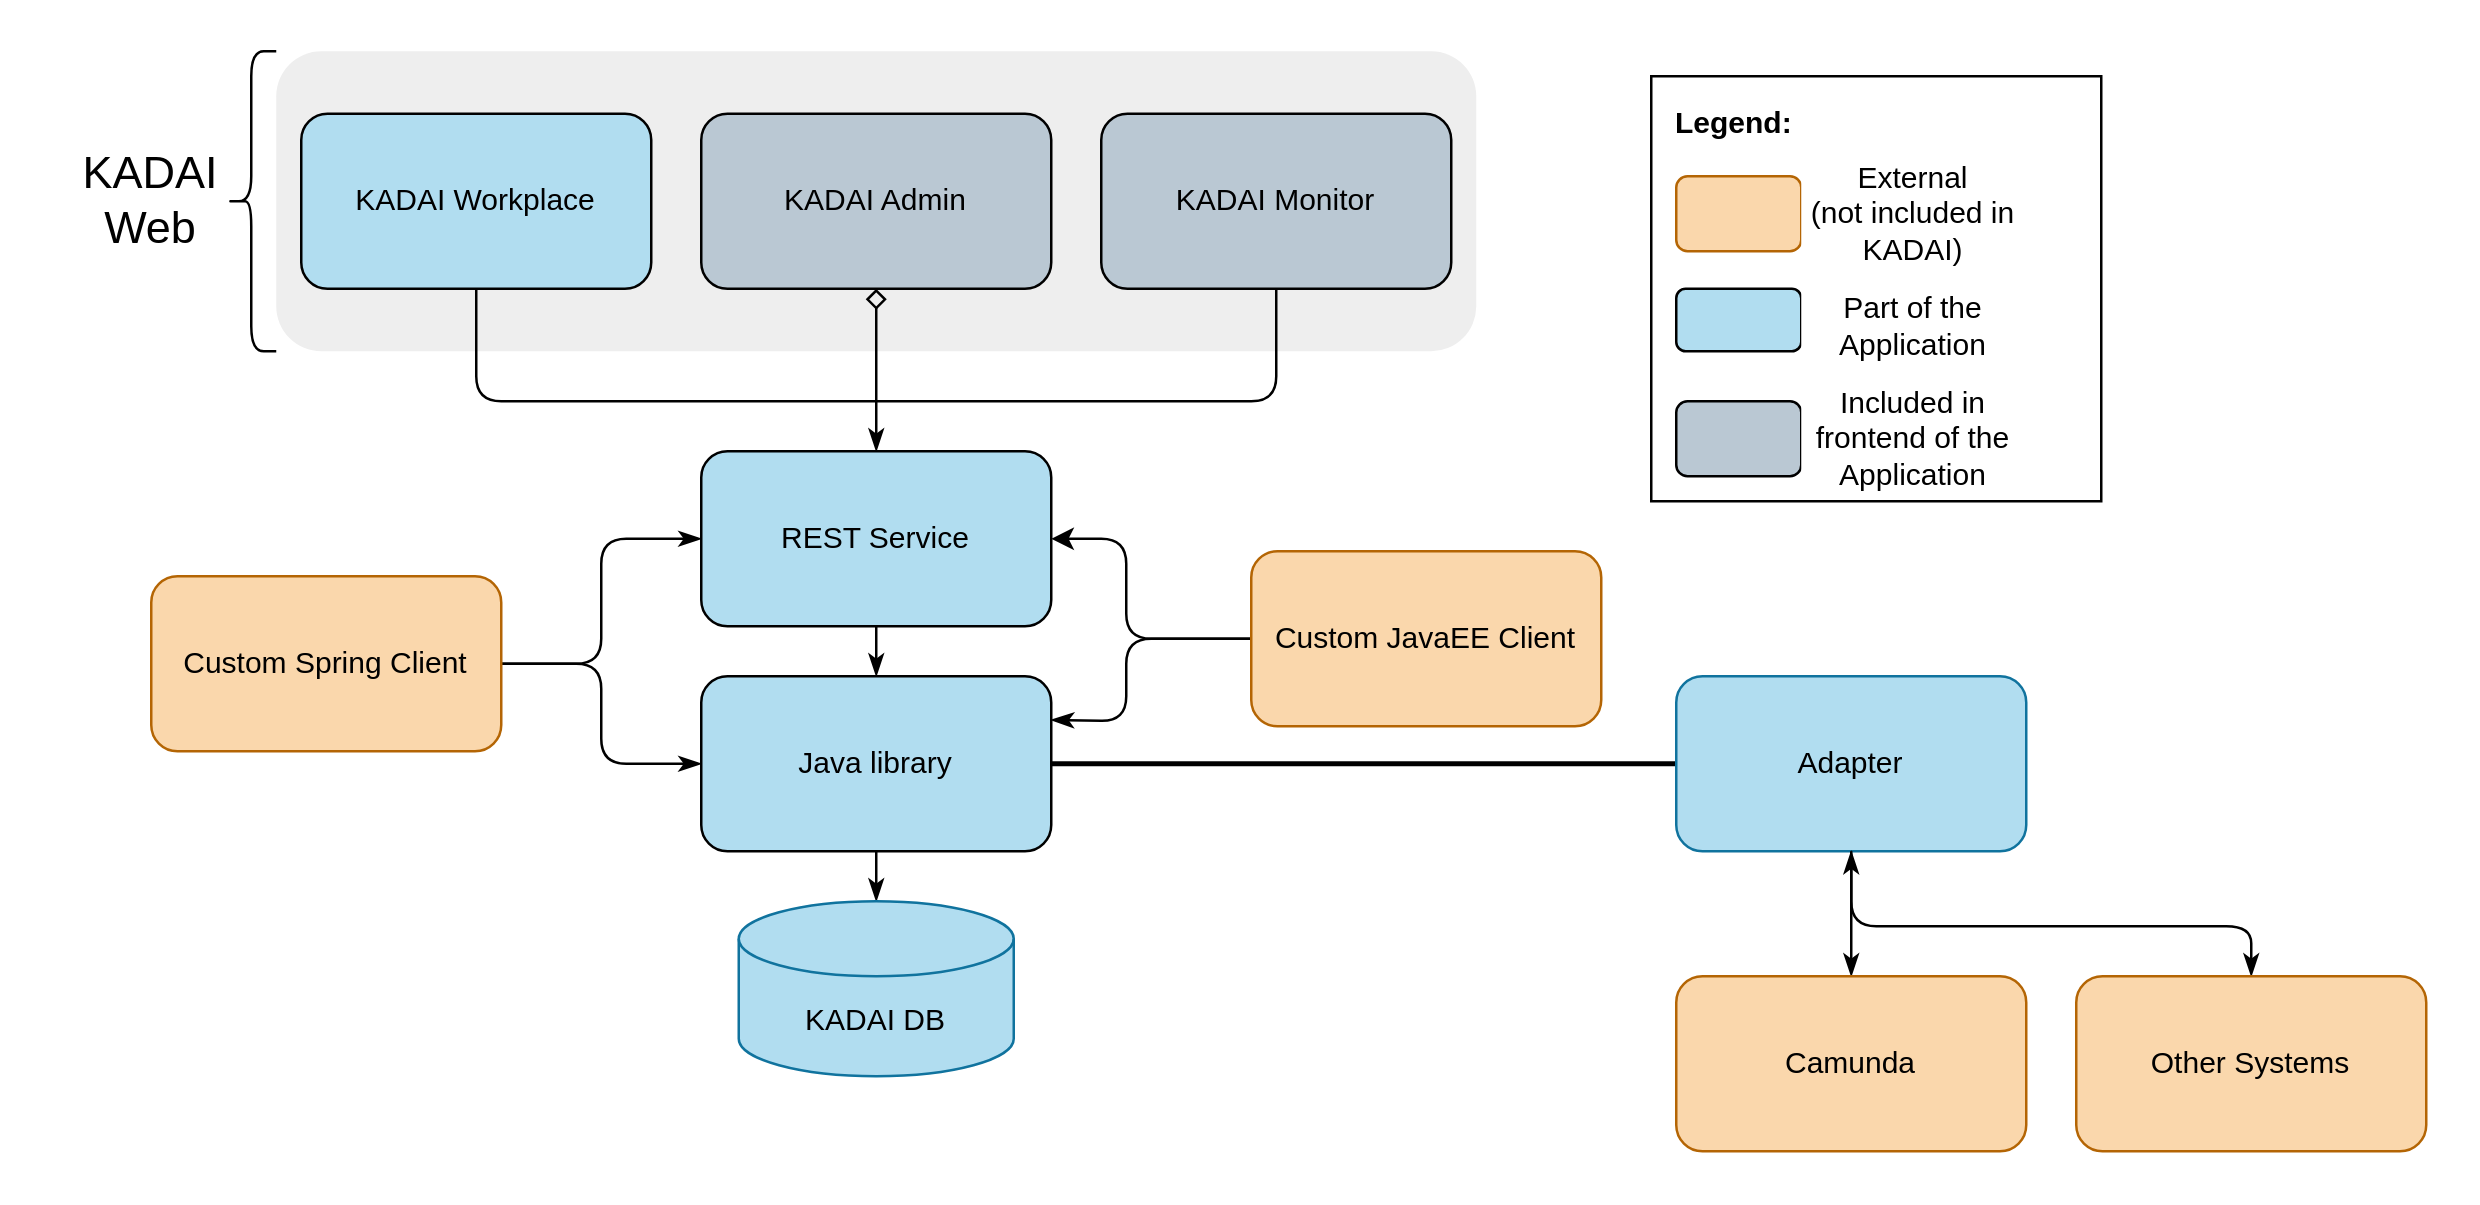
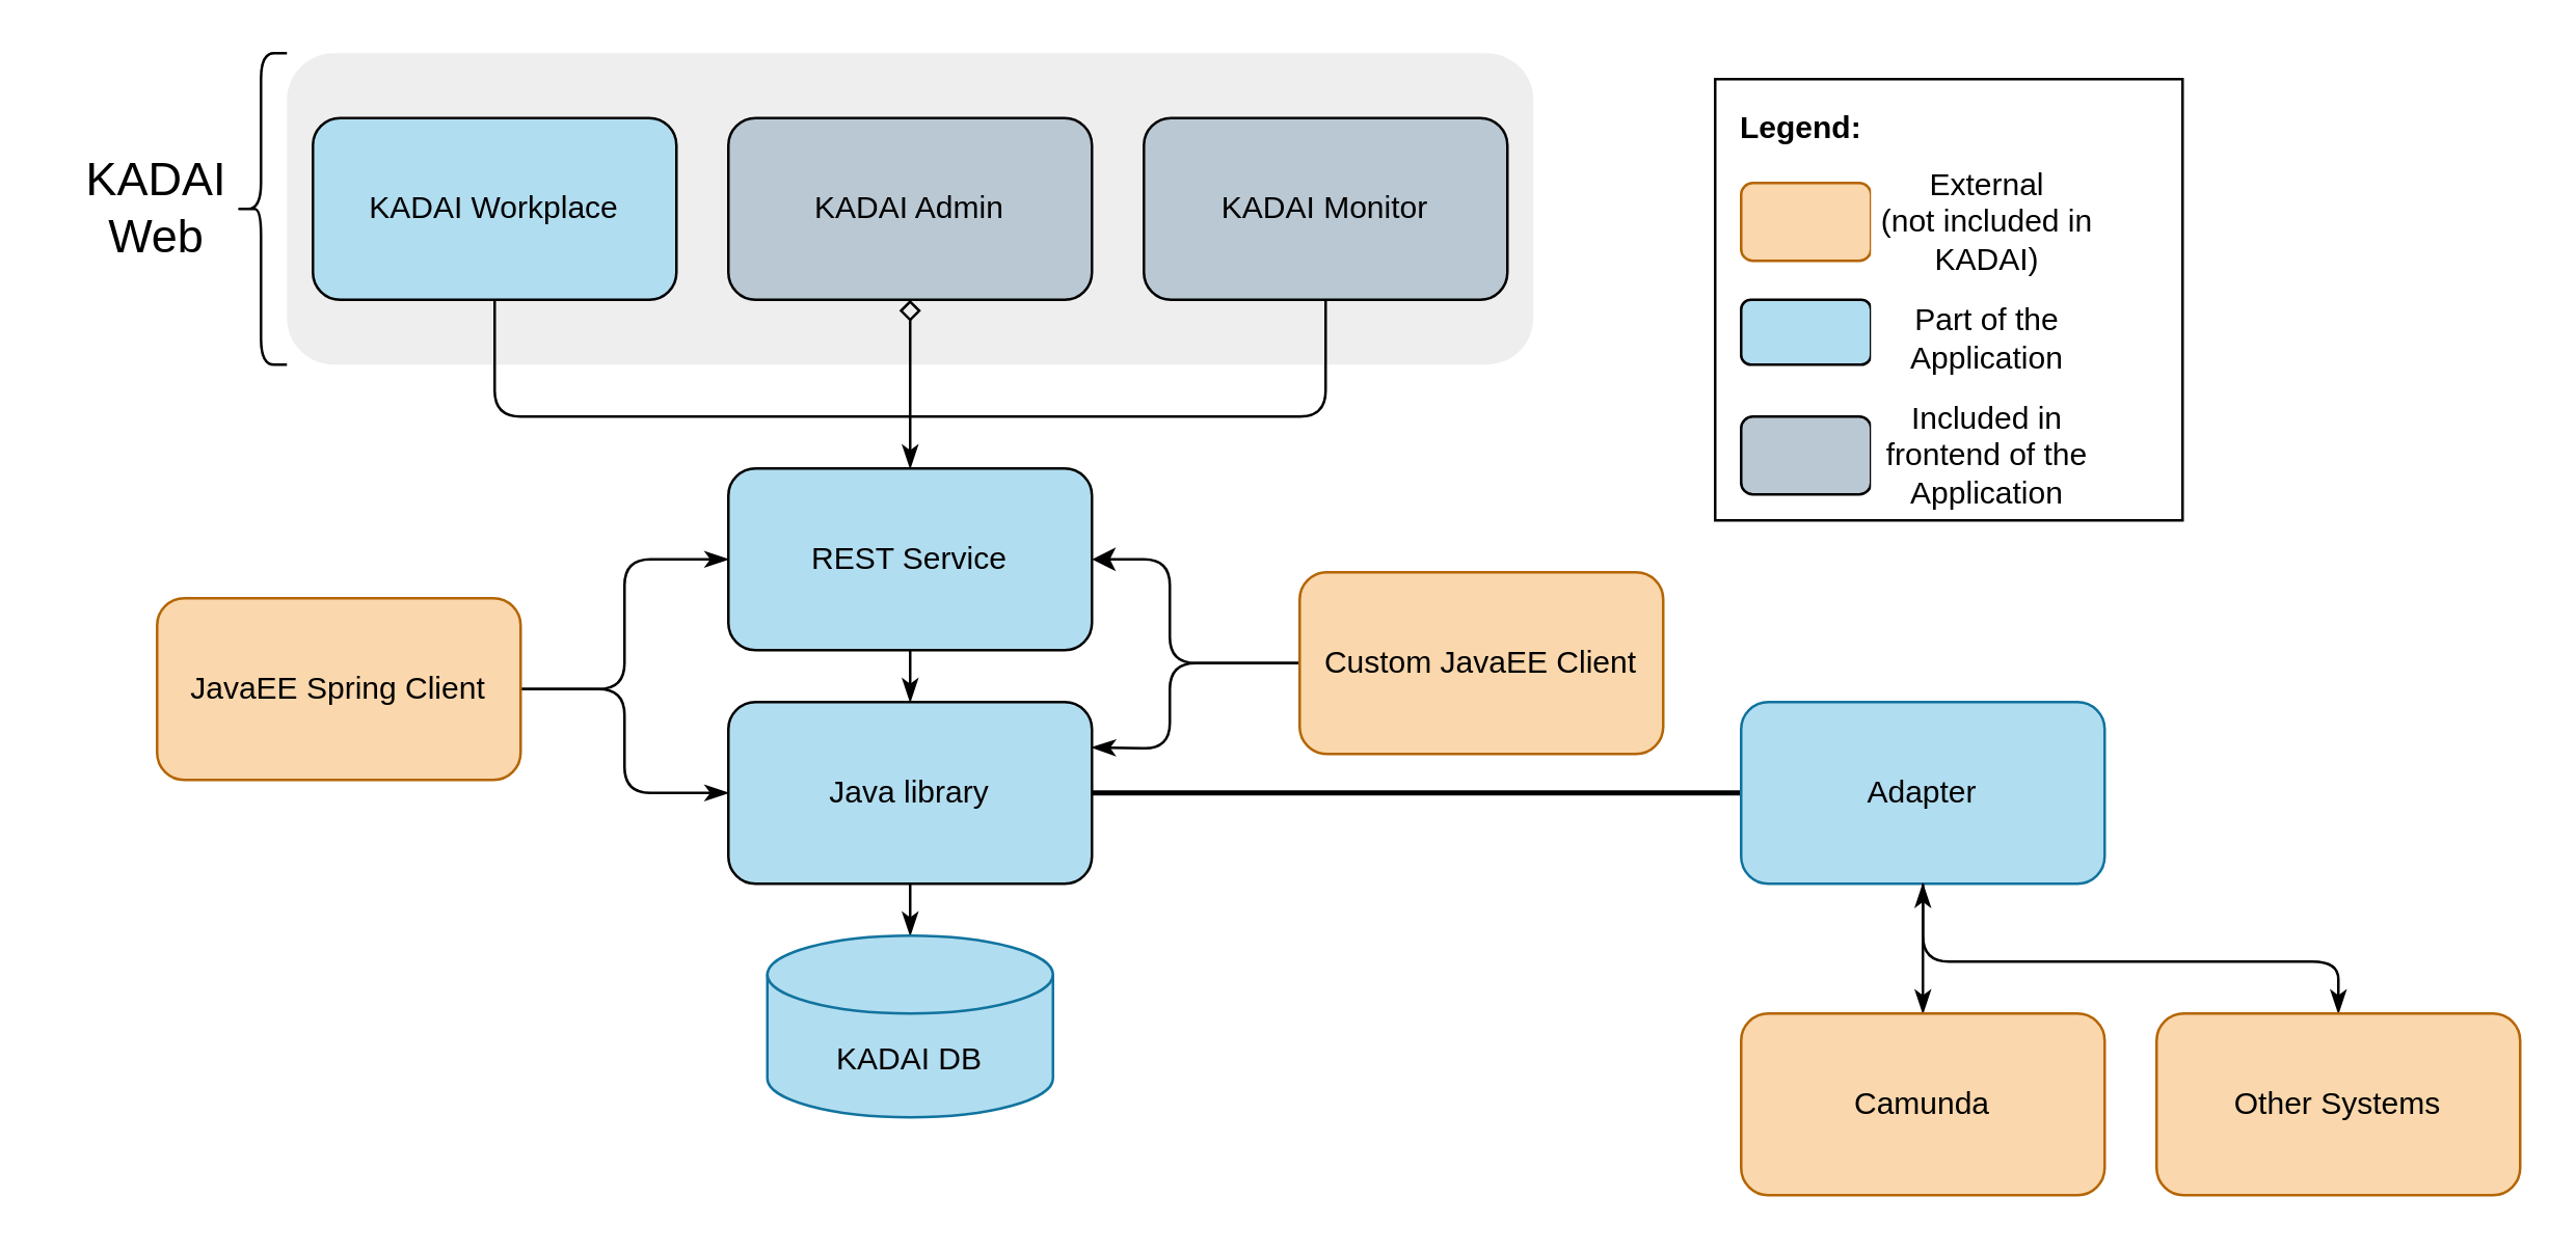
- <mxCell id="17" value="Custom Spring Client" style="rounded=1;whiteSpace=wrap;html=1;fillColor=#fad7ac;strokeColor=#b46504;" parent="1" vertex="1"><mxGeometry x="60" y="230" width="140" height="70" as="geometry" /></mxCell>
+ <mxCell id="17" value="JavaEE Spring Client" style="rounded=1;whiteSpace=wrap;html=1;fillColor=#fad7ac;strokeColor=#b46504;" parent="1" vertex="1"><mxGeometry x="60" y="230" width="140" height="70" as="geometry" /></mxCell>
